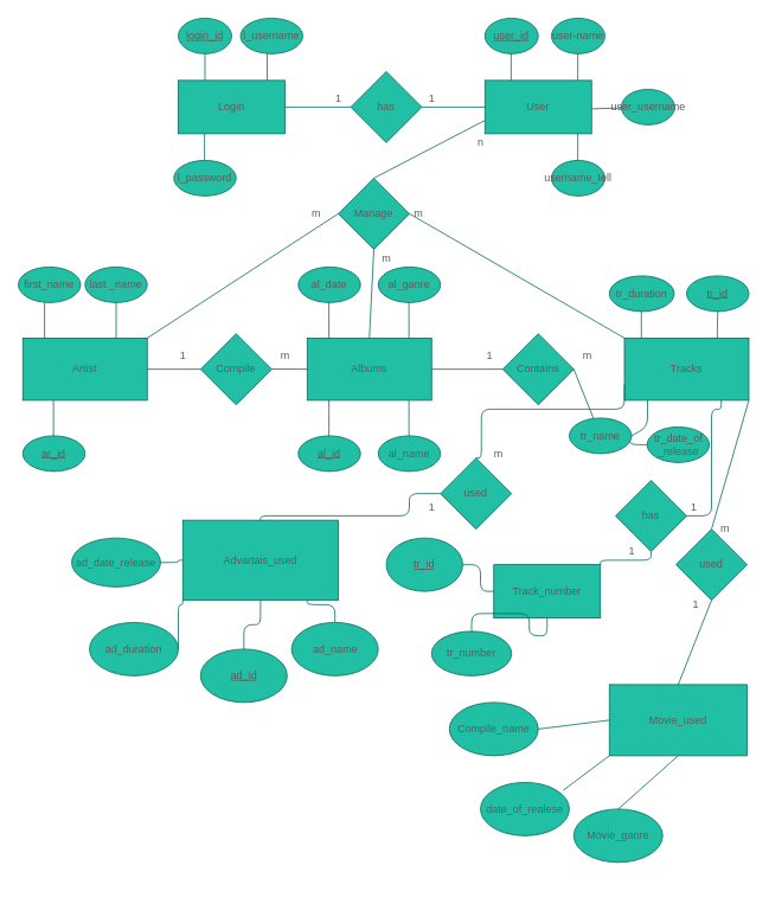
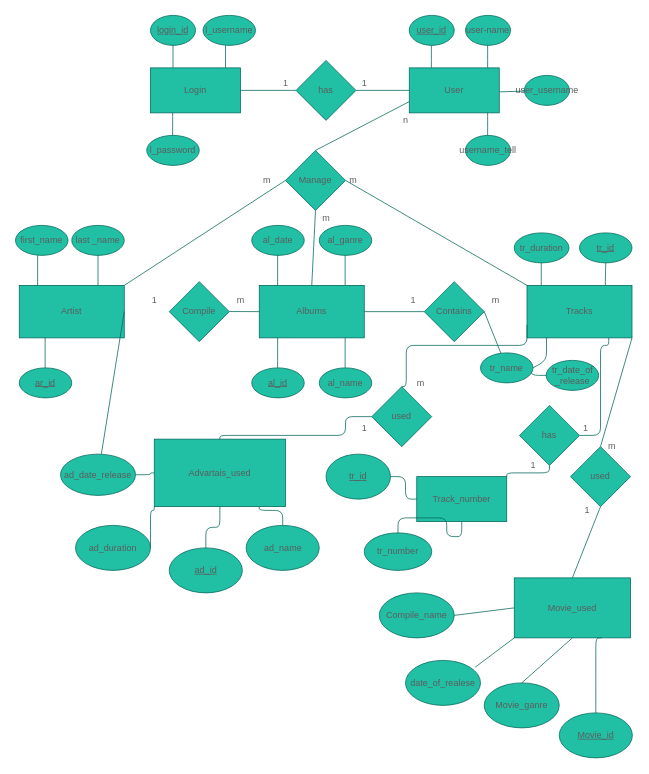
- <mxCell id="62" value="" style="endArrow=none;html=1;fontColor=#5C5C5C;strokeColor=#006658;fillColor=#21C0A5;exitX=1;exitY=0.5;exitDx=0;exitDy=0;entryX=0;entryY=0.5;entryDx=0;entryDy=0;" edge="1" parent="1" source="4" target="6"><mxGeometry width="50" height="50" relative="1" as="geometry"><mxPoint x="180" y="460" as="sourcePoint" /><mxPoint x="230" y="410" as="targetPoint" /></mxGeometry></mxCell>
+ <mxCell id="62" value="" style="endArrow=none;html=1;fontColor=#5C5C5C;strokeColor=#006658;fillColor=#21C0A5;exitX=1;exitY=0.5;exitDx=0;exitDy=0;" edge="1" parent="1" source="4" target="85"><mxGeometry width="50" height="50" relative="1" as="geometry"><mxPoint x="180" y="460" as="sourcePoint" /><mxPoint x="230" y="410" as="targetPoint" /></mxGeometry></mxCell>
+ <mxCell id="94" value="" style="edgeStyle=orthogonalEdgeStyle;curved=0;rounded=1;sketch=0;orthogonalLoop=1;jettySize=auto;html=1;fontColor=#5C5C5C;startArrow=none;startFill=0;endArrow=none;endFill=0;strokeColor=#006658;fillColor=#21C0A5;entryX=0.75;entryY=1;entryDx=0;entryDy=0;" edge="1" parent="1" source="95" target="66"><mxGeometry relative="1" as="geometry"><Array as="points"><mxPoint x="794" y="850" /></Array></mxGeometry></mxCell>
+ <mxCell id="95" value="&lt;u&gt;Movie_id&lt;/u&gt;" style="ellipse;whiteSpace=wrap;html=1;rounded=0;sketch=0;fontColor=#5C5C5C;strokeColor=#006658;fillColor=#21C0A5;" vertex="1" parent="1"><mxGeometry x="745" y="950" width="97.5" height="60" as="geometry" /></mxCell>
